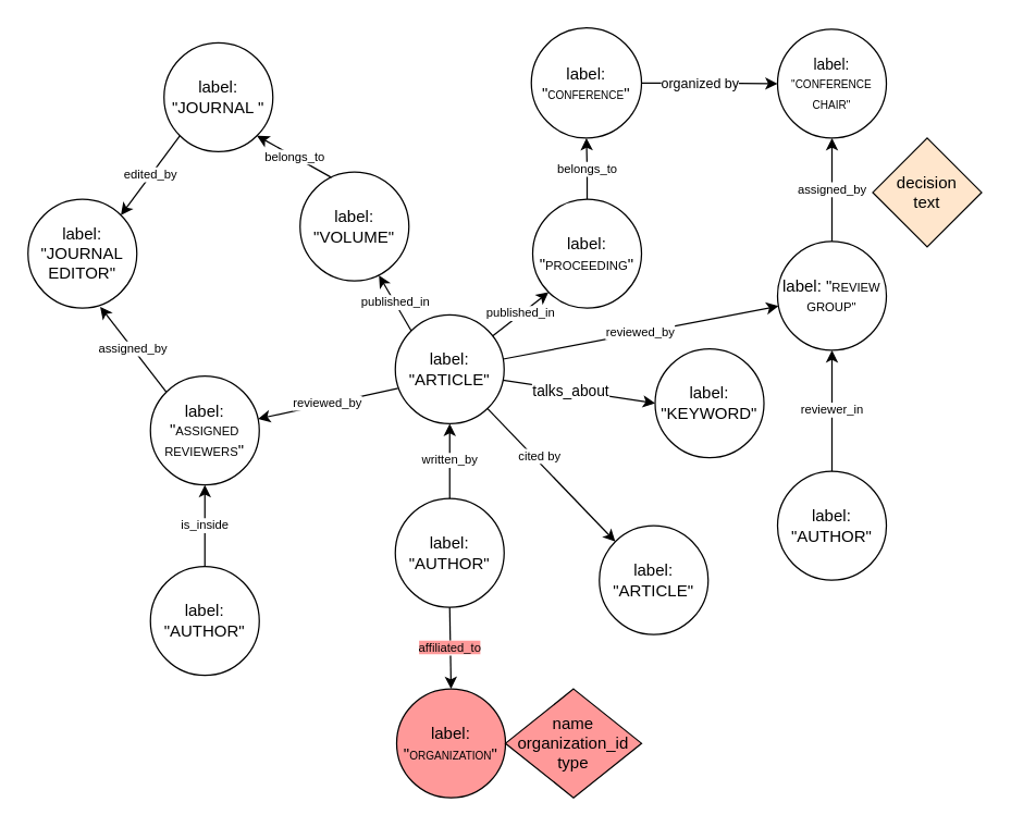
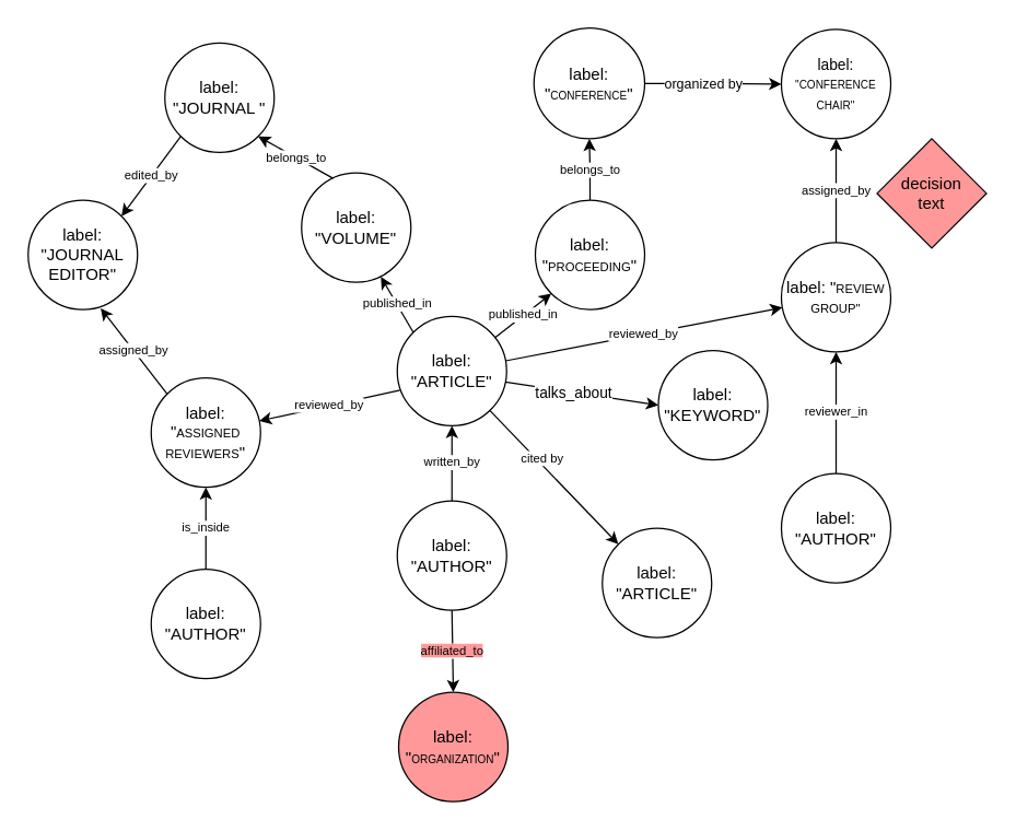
- <mxCell id="36" value="decision&lt;br&gt;text" style="rhombus;whiteSpace=wrap;html=1;fillColor=#ffe6cc;" parent="1" vertex="1"><mxGeometry x="641" y="101" width="80" height="80" as="geometry" /></mxCell>
+ <mxCell id="36" value="decision&lt;br&gt;text" style="rhombus;whiteSpace=wrap;html=1;fillColor=#FF9999;" parent="1" vertex="1"><mxGeometry x="641" y="101" width="80" height="80" as="geometry" /></mxCell>
- <mxCell id="37" value="name&lt;br&gt;organization_id&lt;br&gt;type" style="rhombus;whiteSpace=wrap;html=1;fillColor=#FF9999;" parent="1" vertex="1"><mxGeometry x="371" y="506" width="100" height="80" as="geometry" /></mxCell>
